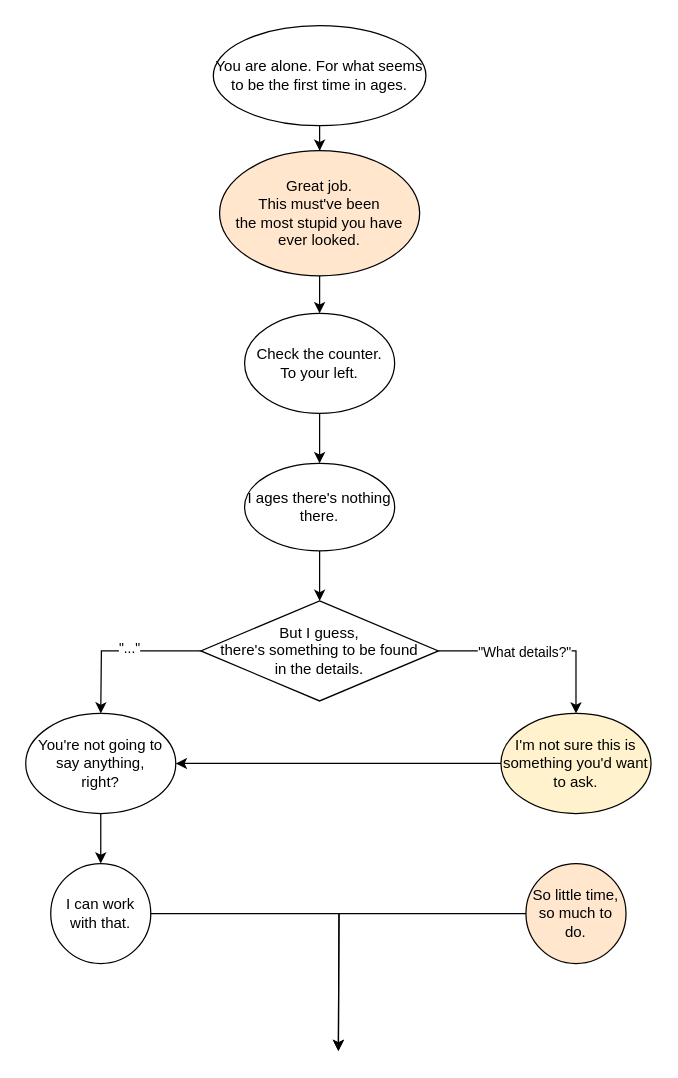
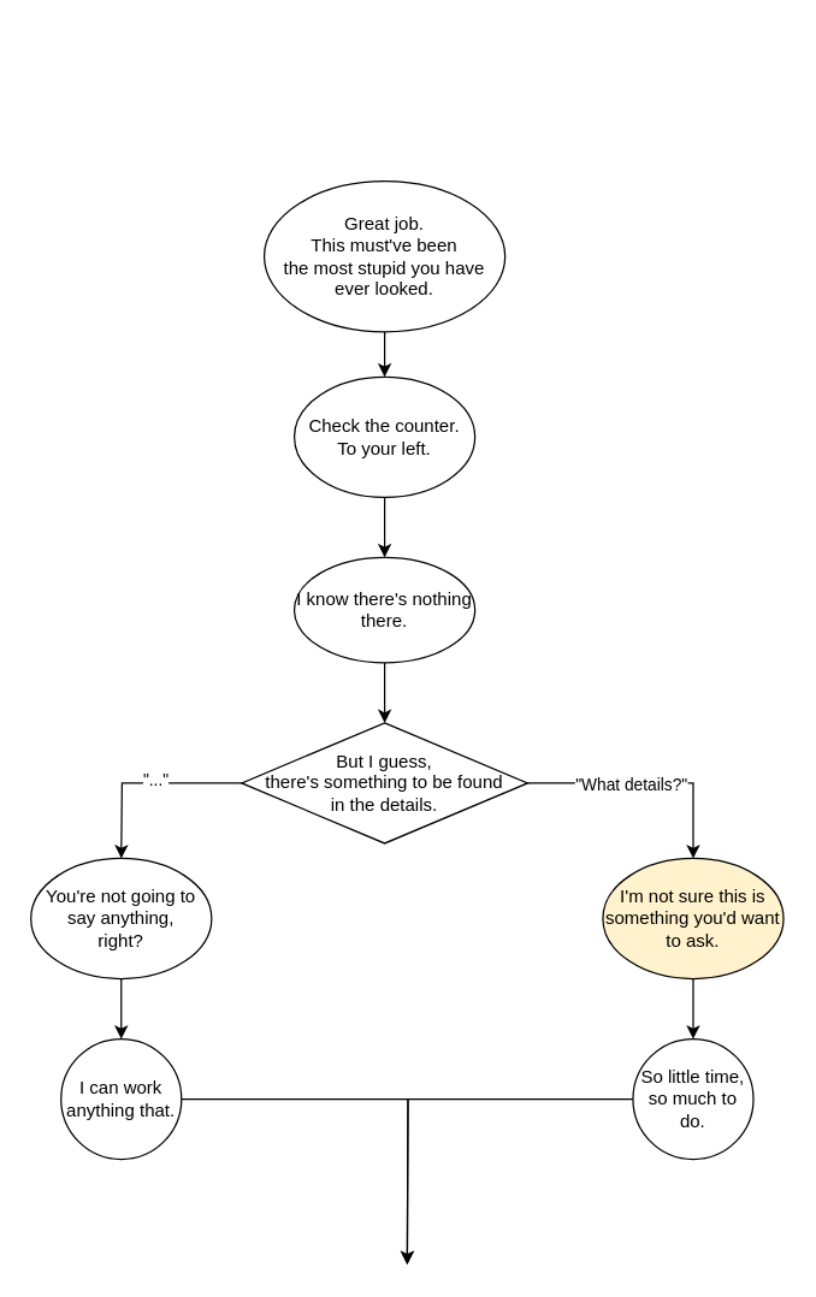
- <mxCell id="3" value="You are alone. For what seems to be the first time in ages." style="ellipse;whiteSpace=wrap;html=1;" vertex="1" parent="1"><mxGeometry x="170" y="20" width="170" height="80" as="geometry" /></mxCell>
- <mxCell id="2" style="edgeStyle=orthogonalEdgeStyle;rounded=0;orthogonalLoop=1;jettySize=auto;html=1;entryX=0.5;entryY=0;entryDx=0;entryDy=0;" edge="1" parent="1" source="3" target="5"><mxGeometry relative="1" as="geometry"><mxPoint x="255" y="160" as="targetPoint" /></mxGeometry></mxCell>
- <mxCell id="5" value="&lt;div&gt;Great job. &lt;br&gt;&lt;/div&gt;&lt;div&gt;This must've been &lt;br&gt;&lt;/div&gt;&lt;div&gt;the most stupid you have ever looked.&lt;/div&gt;" style="ellipse;whiteSpace=wrap;html=1;fillColor=#ffe6cc;" vertex="1" parent="1"><mxGeometry x="175" y="120" width="160" height="100" as="geometry" /></mxCell>
+ <mxCell id="5" value="&lt;div&gt;Great job. &lt;br&gt;&lt;/div&gt;&lt;div&gt;This must've been &lt;br&gt;&lt;/div&gt;&lt;div&gt;the most stupid you have ever looked.&lt;/div&gt;" style="ellipse;whiteSpace=wrap;html=1;" vertex="1" parent="1"><mxGeometry x="175" y="120" width="160" height="100" as="geometry" /></mxCell>
- <mxCell id="9" value="I ages there's nothing there." style="ellipse;whiteSpace=wrap;html=1;" vertex="1" parent="1"><mxGeometry x="195" y="370" width="120" height="70" as="geometry" /></mxCell>
+ <mxCell id="9" value="I know there's nothing there." style="ellipse;whiteSpace=wrap;html=1;" vertex="1" parent="1"><mxGeometry x="195" y="370" width="120" height="70" as="geometry" /></mxCell>
- <mxCell id="17" style="edgeStyle=orthogonalEdgeStyle;rounded=0;orthogonalLoop=1;jettySize=auto;html=1;" edge="1" parent="1" source="18" target="16"><mxGeometry relative="1" as="geometry" /></mxCell>
+ <mxCell id="17" style="edgeStyle=orthogonalEdgeStyle;rounded=0;orthogonalLoop=1;jettySize=auto;html=1;entryX=0.5;entryY=0;entryDx=0;entryDy=0;" edge="1" parent="1" source="18" target="22"><mxGeometry relative="1" as="geometry" /></mxCell>
- <mxCell id="20" value="I can work with that." style="ellipse;whiteSpace=wrap;html=1;aspect=fixed;" vertex="1" parent="1"><mxGeometry x="40" y="690" width="80" height="80" as="geometry" /></mxCell>
+ <mxCell id="20" value="I can work anything that." style="ellipse;whiteSpace=wrap;html=1;aspect=fixed;" vertex="1" parent="1"><mxGeometry x="40" y="690" width="80" height="80" as="geometry" /></mxCell>
- <mxCell id="22" value="So little time, so much to do." style="ellipse;whiteSpace=wrap;html=1;aspect=fixed;fillColor=#ffe6cc;" vertex="1" parent="1"><mxGeometry x="420" y="690" width="80" height="80" as="geometry" /></mxCell>
+ <mxCell id="22" value="So little time, so much to do." style="ellipse;whiteSpace=wrap;html=1;aspect=fixed;" vertex="1" parent="1"><mxGeometry x="420" y="690" width="80" height="80" as="geometry" /></mxCell>
